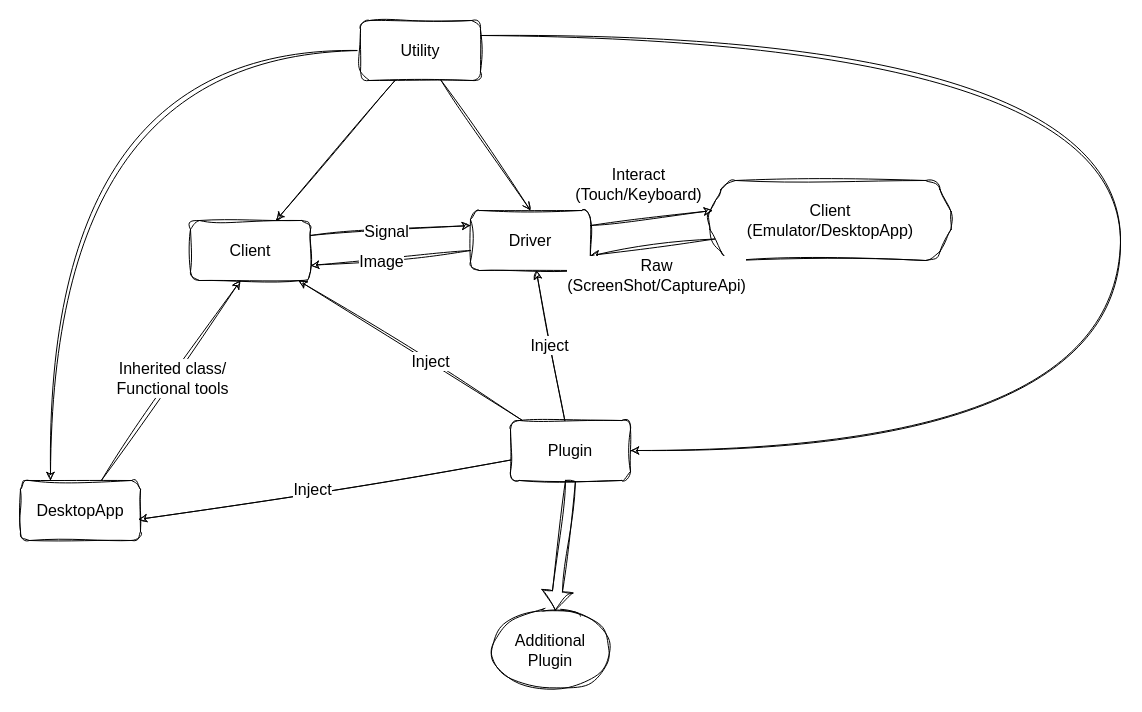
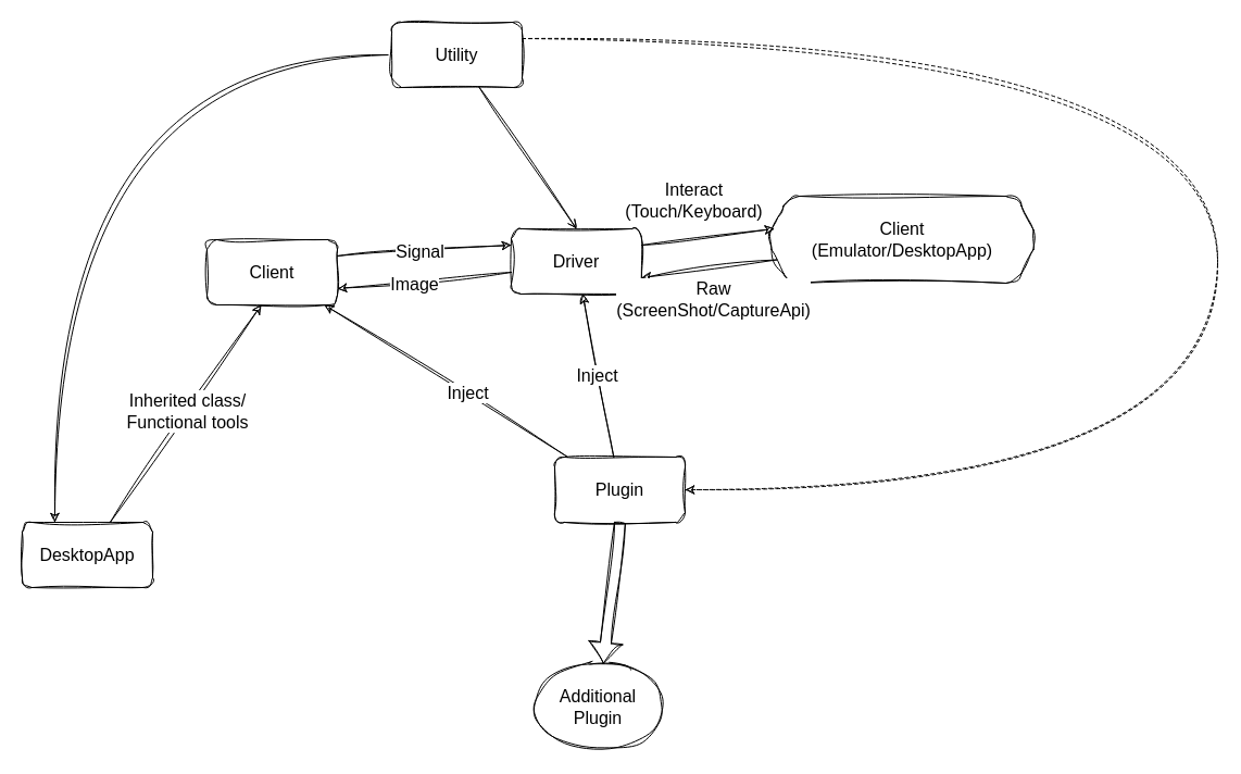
- <mxCell id="4" style="edgeStyle=orthogonalEdgeStyle;rounded=0;sketch=1;hachureGap=4;jiggle=2;curveFitting=1;orthogonalLoop=1;jettySize=auto;html=1;exitX=1;exitY=0.25;exitDx=0;exitDy=0;fontFamily=Architects Daughter;fontSource=https%3A%2F%2Ffonts.googleapis.com%2Fcss%3Ffamily%3DArchitects%2BDaughter;fontSize=16;curved=1;entryX=1;entryY=0.5;entryDx=0;entryDy=0;" edge="1" parent="1" source="28" target="5"><mxGeometry relative="1" as="geometry"><Array as="points"><mxPoint x="1120" y="35" /><mxPoint x="1120" y="450" /></Array></mxGeometry></mxCell>
+ <mxCell id="4" style="edgeStyle=orthogonalEdgeStyle;rounded=0;sketch=1;hachureGap=4;jiggle=2;curveFitting=1;orthogonalLoop=1;jettySize=auto;html=1;exitX=1;exitY=0.25;exitDx=0;exitDy=0;fontFamily=Architects Daughter;fontSource=https%3A%2F%2Ffonts.googleapis.com%2Fcss%3Ffamily%3DArchitects%2BDaughter;fontSize=16;curved=1;entryX=1;entryY=0.5;entryDx=0;entryDy=0;dashed=1;" edge="1" parent="1" source="28" target="5"><mxGeometry relative="1" as="geometry"><Array as="points"><mxPoint x="1120" y="35" /><mxPoint x="1120" y="450" /></Array></mxGeometry></mxCell>
- <mxCell id="29" value="" style="endArrow=classic;html=1;rounded=0;sketch=1;hachureGap=4;jiggle=2;curveFitting=1;fontFamily=Architects Daughter;fontSource=https%3A%2F%2Ffonts.googleapis.com%2Fcss%3Ffamily%3DArchitects%2BDaughter;fontSize=16;" edge="1" parent="1" source="28" target="6"><mxGeometry width="50" height="50" relative="1" as="geometry"><mxPoint x="610" y="290" as="sourcePoint" /><mxPoint x="560" y="340" as="targetPoint" /></mxGeometry></mxCell>
- <mxCell id="20" value="" style="endArrow=classic;html=1;rounded=1;hachureGap=4;fontFamily=Helvetica;fontSource=https%3A%2F%2Ffonts.googleapis.com%2Fcss%3Ffamily%3DArchitects%2BDaughter;fontSize=16;fontColor=default;entryX=0.983;entryY=0.65;entryDx=0;entryDy=0;sketch=1;curveFitting=1;jiggle=2;entryPerimeter=0;" parent="1" source="5" target="3" edge="1"><mxGeometry width="50" height="50" relative="1" as="geometry"><mxPoint x="550" y="280" as="sourcePoint" /><mxPoint x="600" y="230" as="targetPoint" /></mxGeometry></mxCell>
- <mxCell id="21" value="Inject" style="edgeLabel;html=1;align=center;verticalAlign=middle;resizable=0;points=[];fontSize=16;fontFamily=Helvetica;fontColor=default;" parent="20" vertex="1" connectable="0"><mxGeometry x="0.068" y="3" relative="1" as="geometry"><mxPoint y="-6" as="offset" /></mxGeometry></mxCell>
